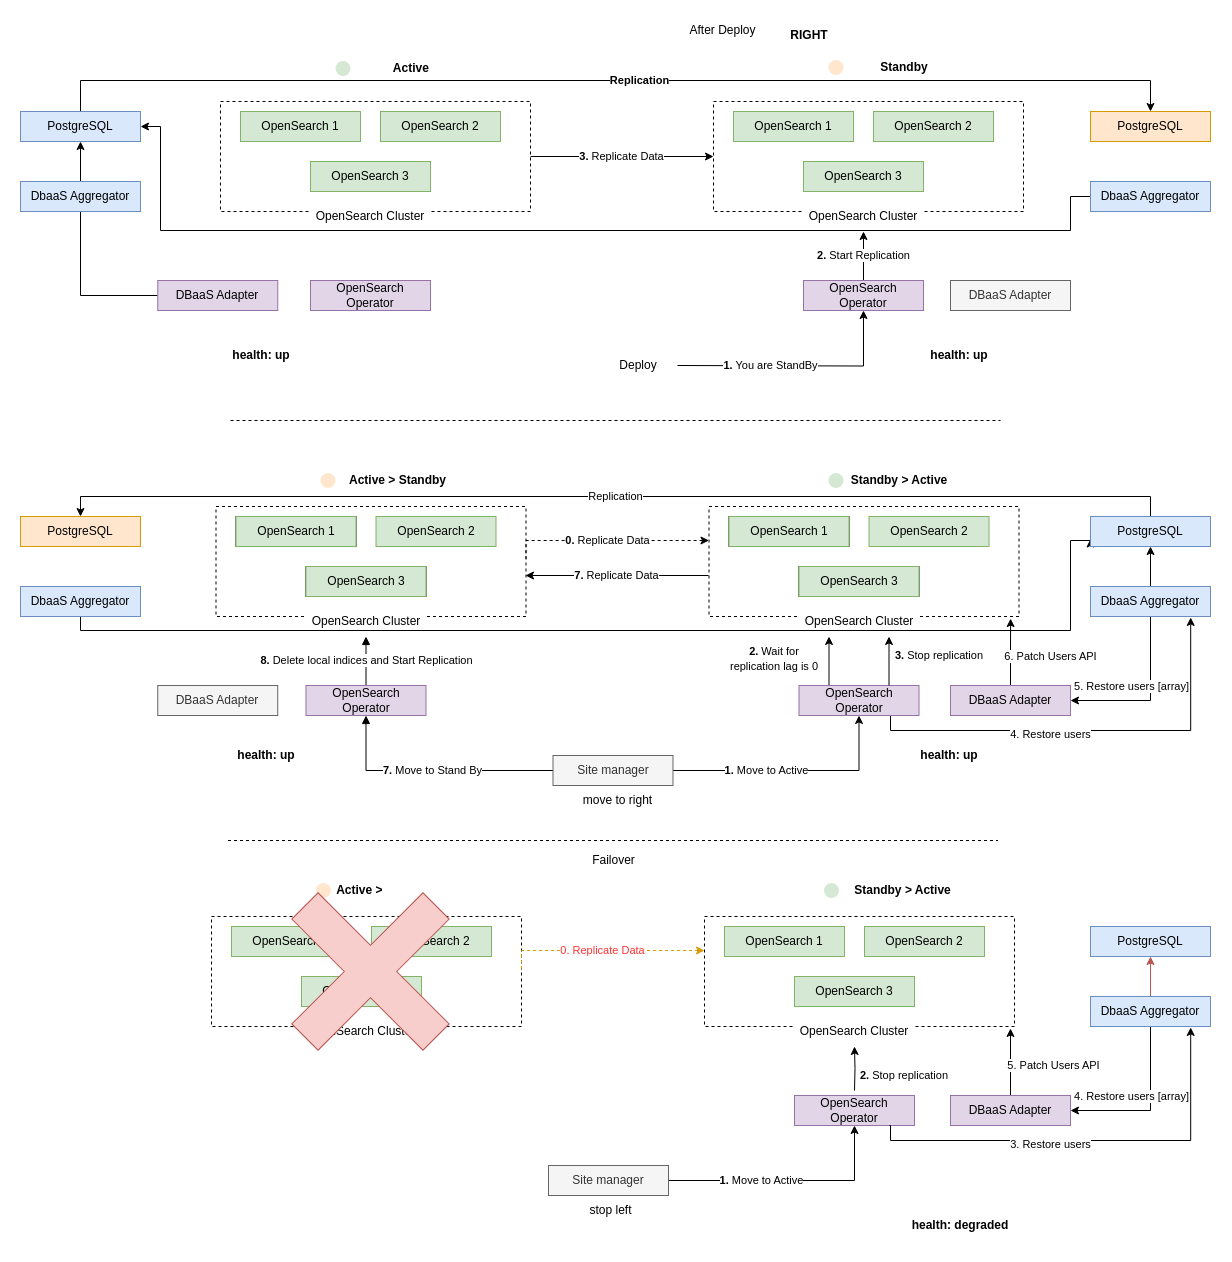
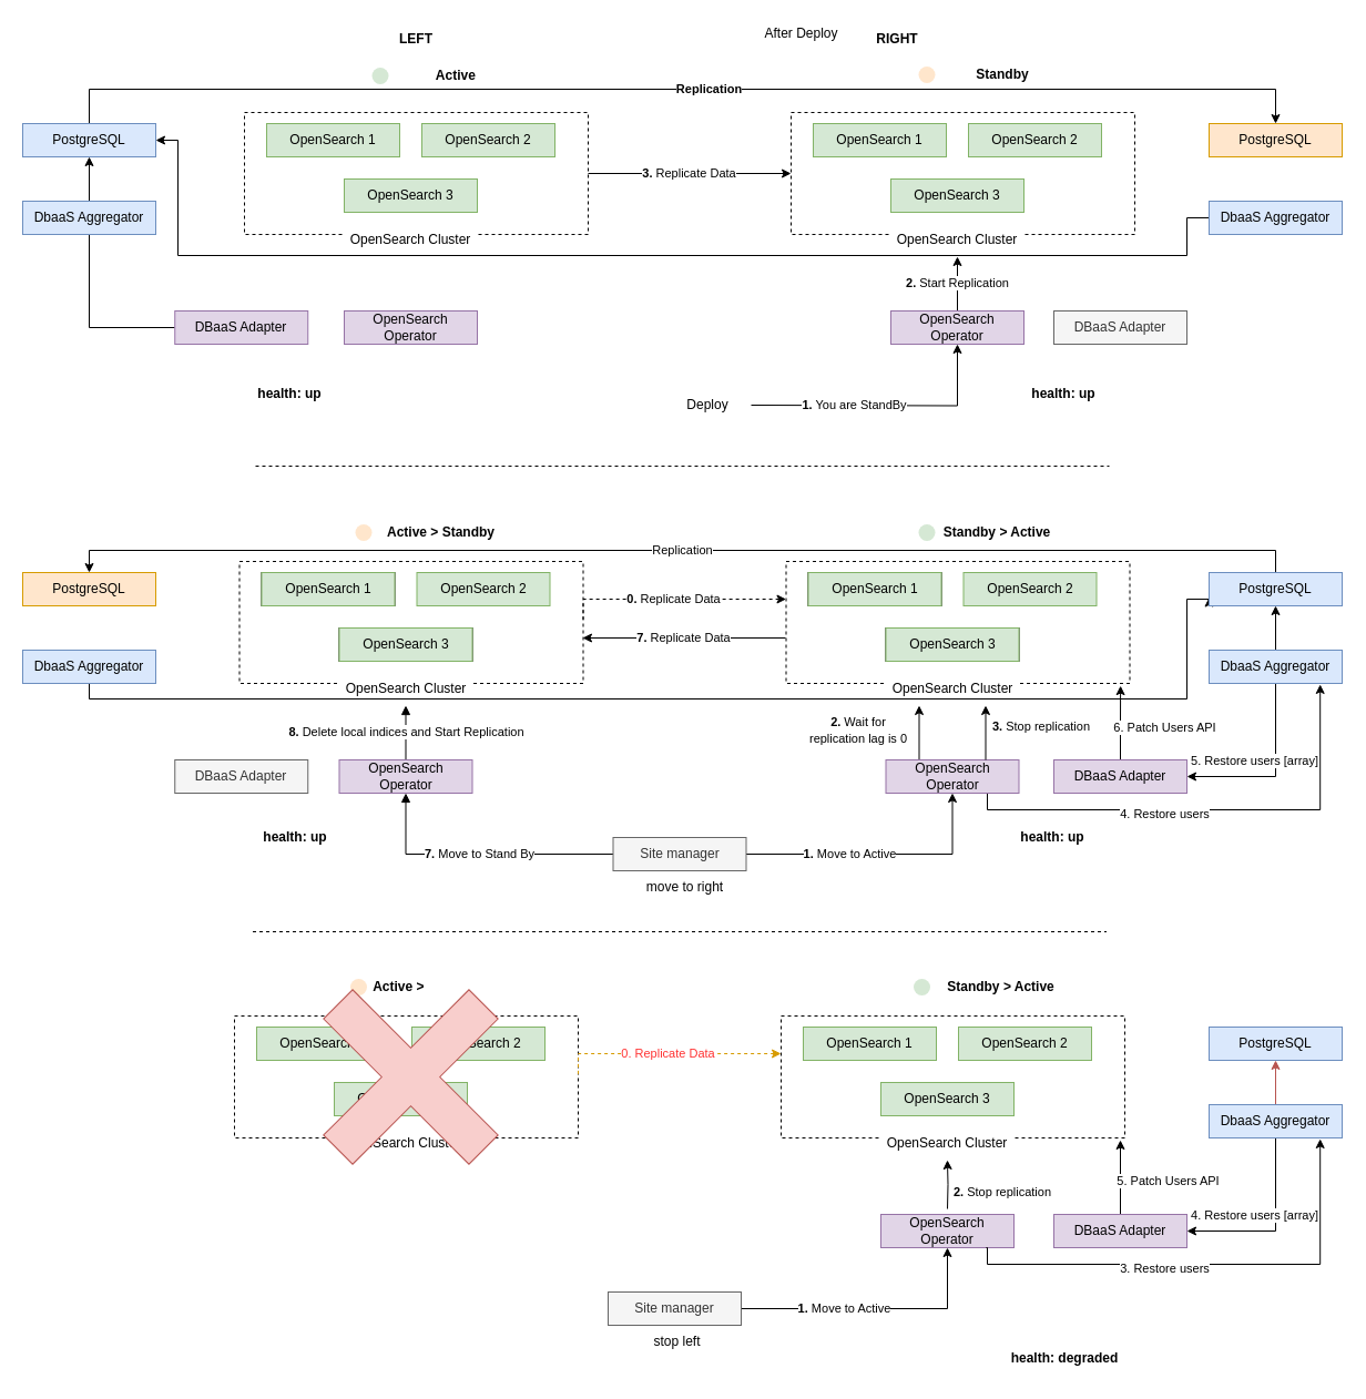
+ <mxCell id="87" value="LEFT" style="text;html=1;strokeColor=none;fillColor=none;align=center;verticalAlign=middle;whiteSpace=wrap;rounded=0;fontStyle=1" parent="1" vertex="1"><mxGeometry x="345" width="60" height="30" as="geometry" y="20" /></mxCell>
- <mxCell id="59" value="Failover" style="text;html=1;align=center;verticalAlign=middle;resizable=0;points=[];autosize=1;strokeColor=none;fillColor=none;" parent="1" vertex="1"><mxGeometry x="582.5" y="850" width="60" height="20" as="geometry" /></mxCell>
